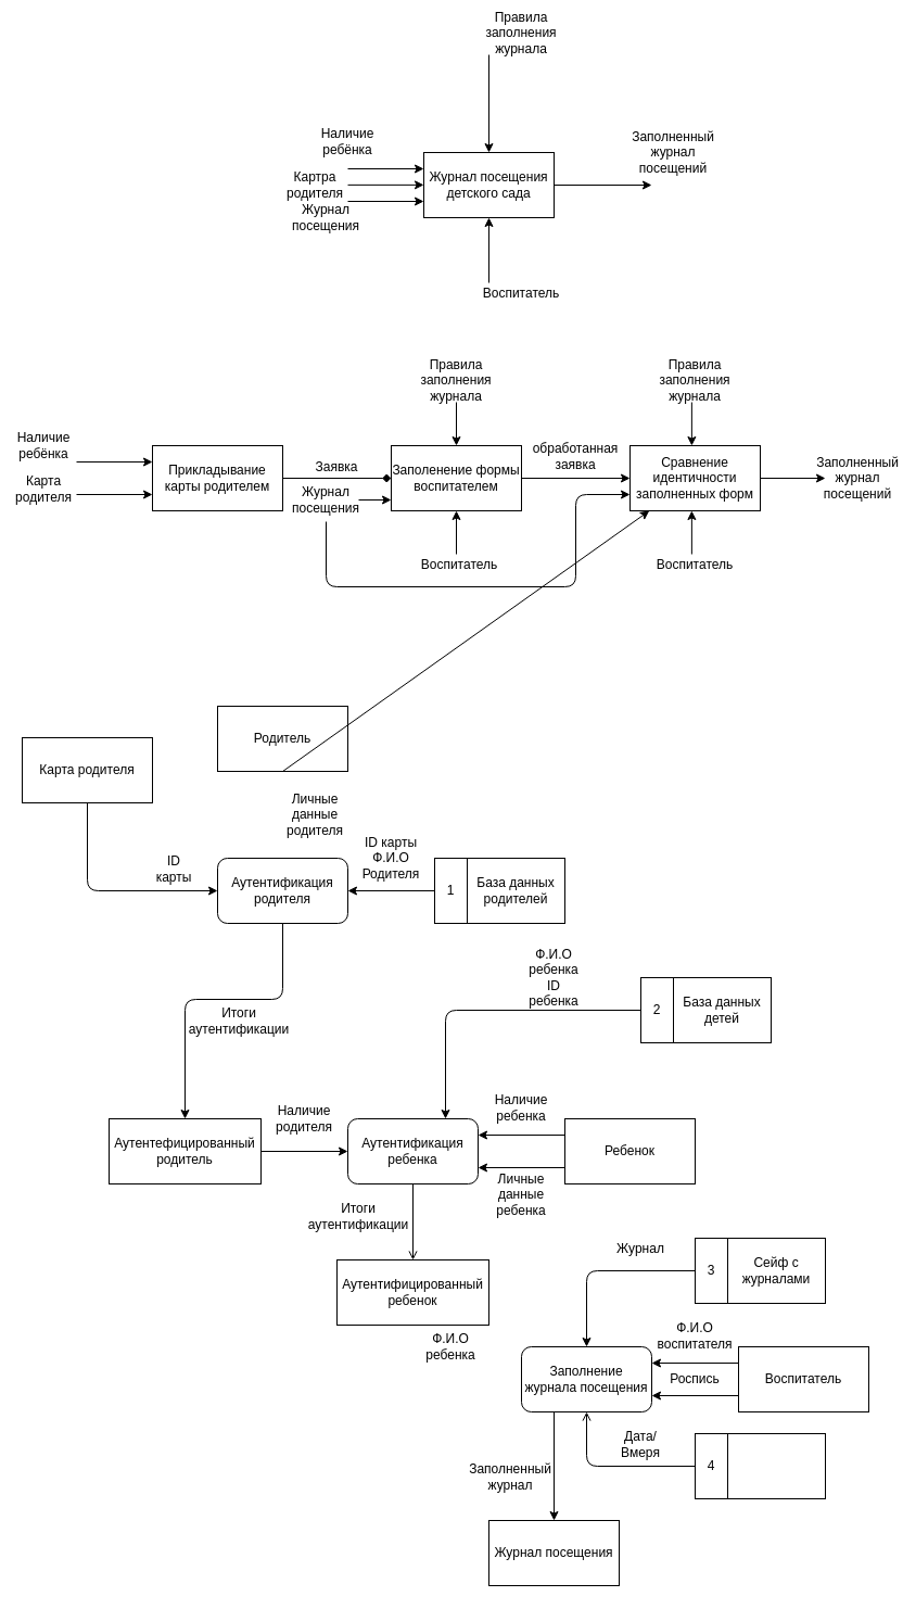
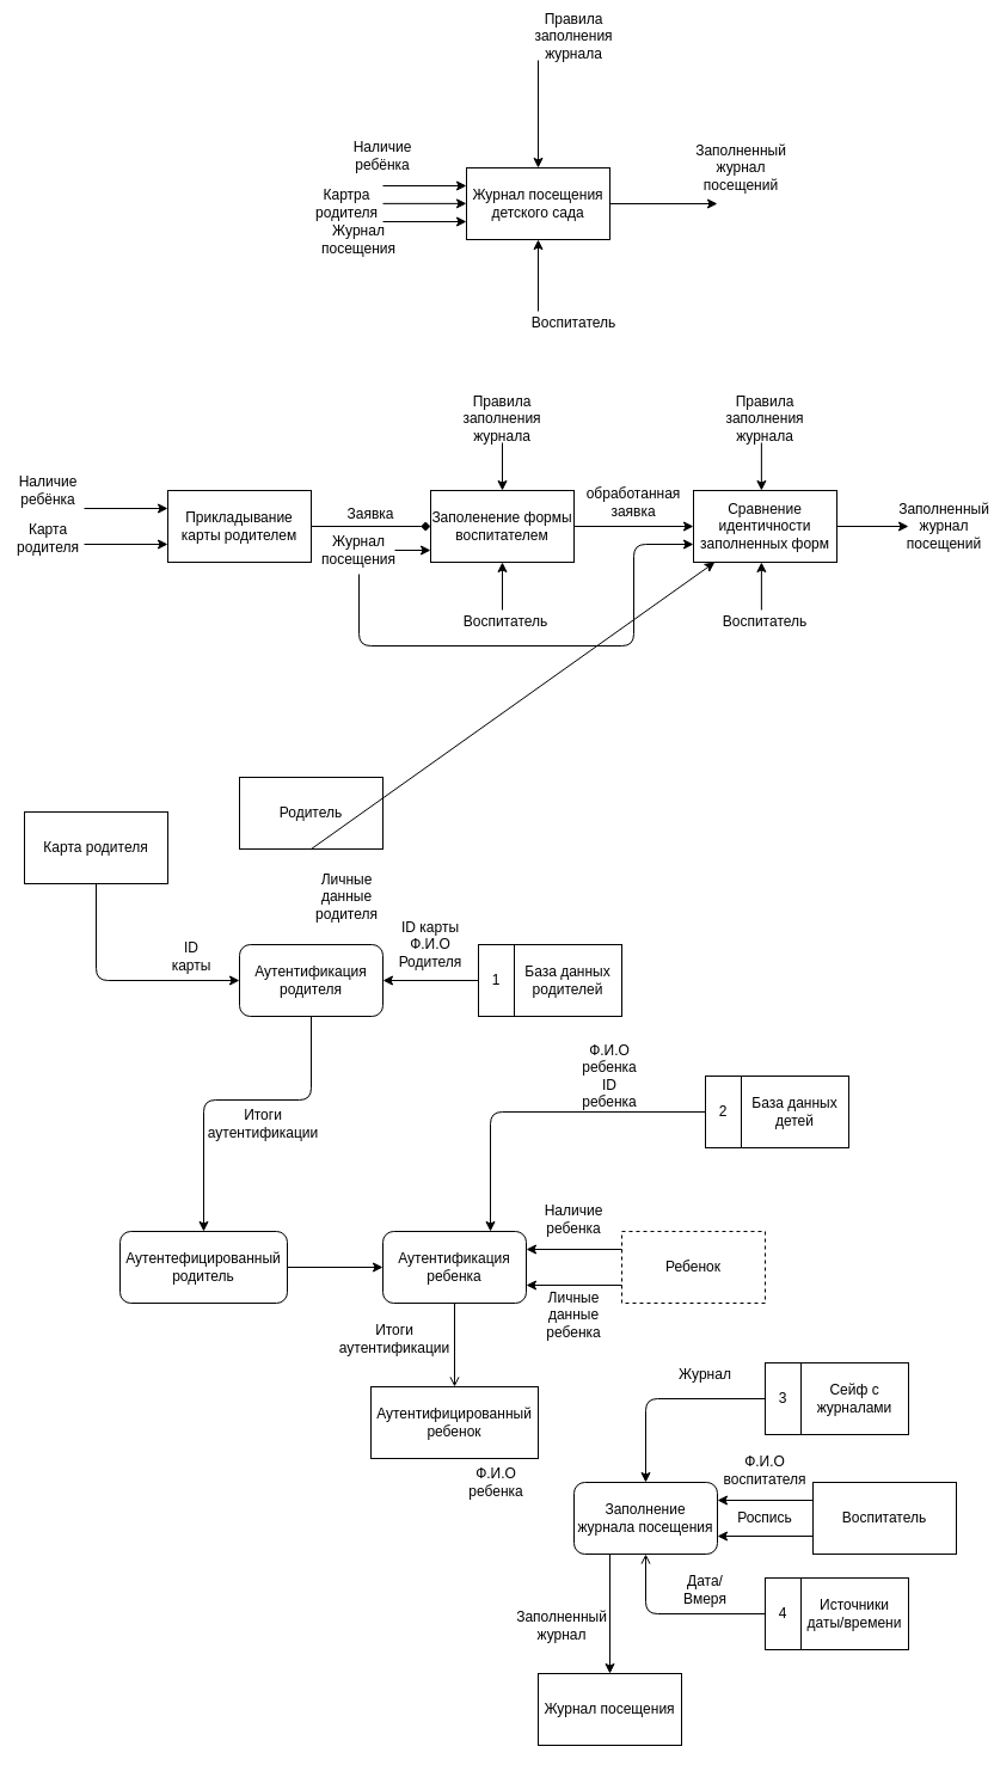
- <mxCell id="68" value="Наличие родителя" style="text;html=1;strokeColor=none;fillColor=none;align=center;verticalAlign=middle;whiteSpace=wrap;rounded=0;" vertex="1" parent="1"><mxGeometry x="260" y="1020" width="40" height="20" as="geometry" /></mxCell>
- <mxCell id="65" value="Аутентефицированный родитель" style="rounded=0;whiteSpace=wrap;html=1;" vertex="1" parent="1"><mxGeometry x="100" y="1030" width="140" height="60" as="geometry" /></mxCell>
+ <mxCell id="65" value="Аутентефицированный родитель" style="whiteSpace=wrap;html=1;rounded=1;" vertex="1" parent="1"><mxGeometry x="100" y="1030" width="140" height="60" as="geometry" /></mxCell>
- <mxCell id="54" value="Ребенок" style="rounded=0;whiteSpace=wrap;html=1;" vertex="1" parent="1"><mxGeometry x="520" y="1030" width="120" height="60" as="geometry" /></mxCell>
+ <mxCell id="54" value="Ребенок" style="rounded=0;whiteSpace=wrap;html=1;dashed=1;" vertex="1" parent="1"><mxGeometry x="520" y="1030" width="120" height="60" as="geometry" /></mxCell>
+ <mxCell id="88" value="Источники даты/времени" style="text;html=1;strokeColor=none;fillColor=none;align=center;verticalAlign=middle;whiteSpace=wrap;rounded=0;" vertex="1" parent="1"><mxGeometry x="670" y="1320" width="90" height="60" as="geometry" /></mxCell>
